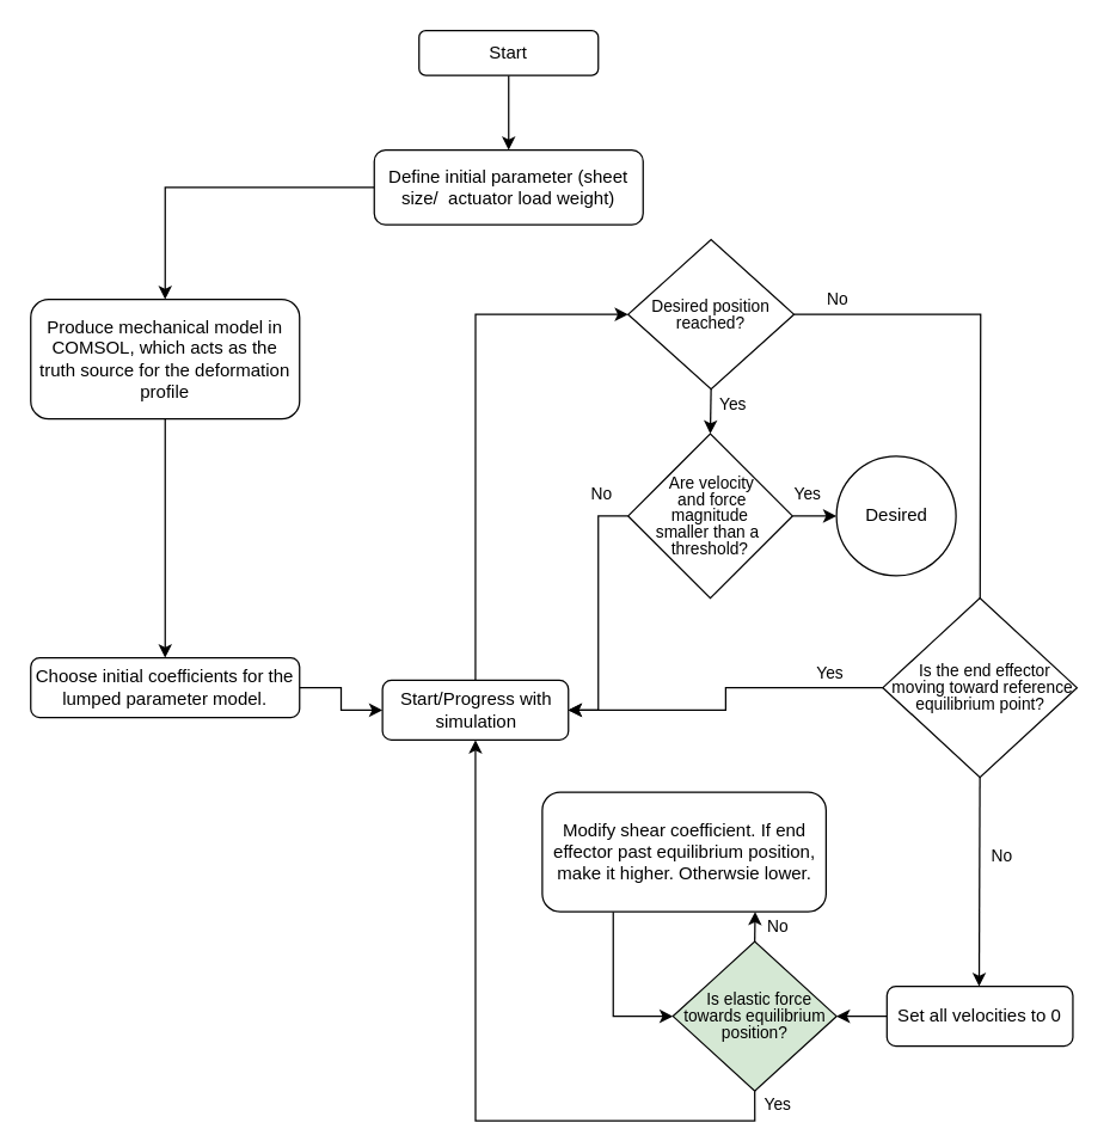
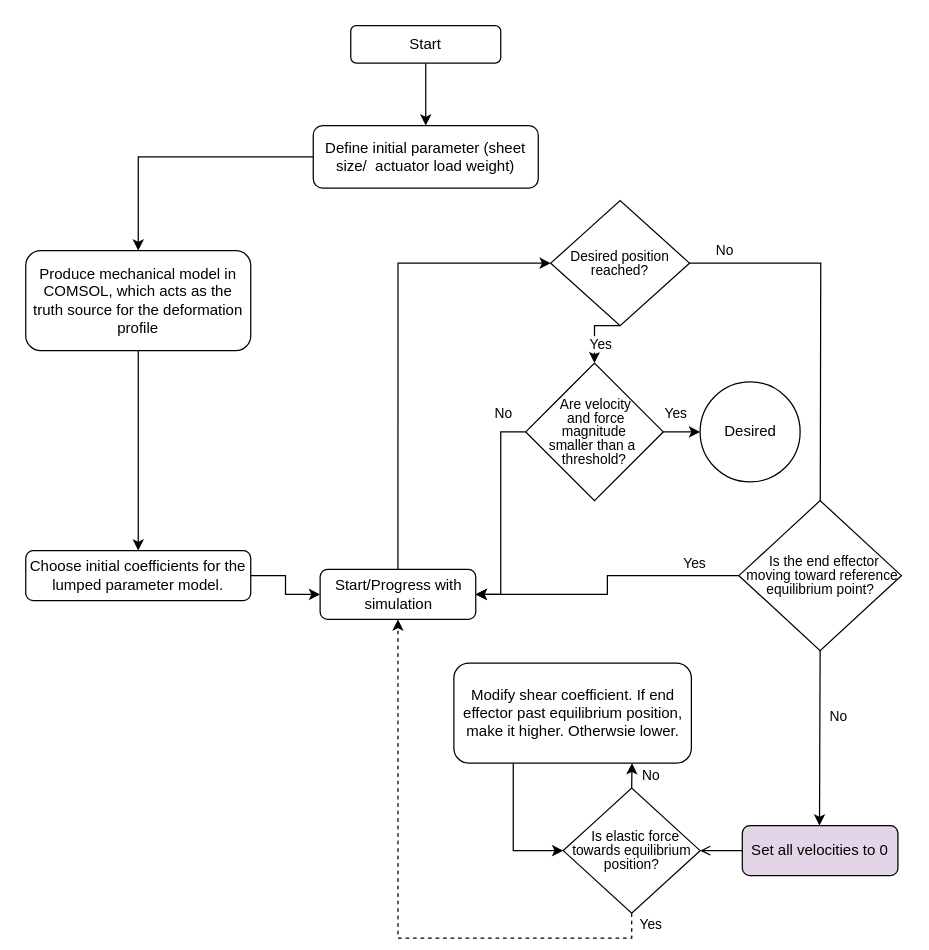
- <mxCell id="16" value="&lt;p style=&quot;line-height: 100% ; font-size: 11px&quot;&gt;Desired position reached?&lt;/p&gt;" style="rhombus;whiteSpace=wrap;html=1;strokeWidth=1;fillColor=#ffffff;rounded=1;shadow=0;glass=0;arcSize=0;" vertex="1" parent="1"><mxGeometry x="420" y="160" width="111" height="100" as="geometry" /></mxCell>
+ <mxCell id="16" value="&lt;p style=&quot;line-height: 100% ; font-size: 11px&quot;&gt;Desired position reached?&lt;/p&gt;" style="rhombus;whiteSpace=wrap;html=1;strokeWidth=1;fillColor=#ffffff;rounded=1;shadow=0;glass=0;arcSize=0;" vertex="1" parent="1"><mxGeometry x="440" y="160" width="111" height="100" as="geometry" /></mxCell>
- <mxCell id="13" value="&lt;p style=&quot;line-height: 100% ; font-size: 11px&quot;&gt;&amp;nbsp; &amp;nbsp;Is e&lt;span&gt;lastic force&amp;nbsp; &amp;nbsp;towards equilibrium&amp;nbsp; position?&lt;/span&gt;&lt;/p&gt;" style="rhombus;whiteSpace=wrap;html=1;strokeWidth=1;fillColor=#d5e8d4;rounded=1;shadow=0;glass=0;arcSize=0;" vertex="1" parent="1"><mxGeometry x="450" y="630" width="109.5" height="100" as="geometry" /></mxCell>
+ <mxCell id="13" value="&lt;p style=&quot;line-height: 100% ; font-size: 11px&quot;&gt;&amp;nbsp; &amp;nbsp;Is e&lt;span&gt;lastic force&amp;nbsp; &amp;nbsp;towards equilibrium&amp;nbsp; position?&lt;/span&gt;&lt;/p&gt;" style="rhombus;whiteSpace=wrap;html=1;strokeWidth=1;fillColor=#ffffff;rounded=1;shadow=0;glass=0;arcSize=0;" vertex="1" parent="1"><mxGeometry x="450" y="630" width="109.5" height="100" as="geometry" /></mxCell>
- <mxCell id="20" style="edgeStyle=orthogonalEdgeStyle;rounded=0;orthogonalLoop=1;jettySize=auto;html=1;exitX=0;exitY=0.5;exitDx=0;exitDy=0;" edge="1" parent="1" source="21" target="13"><mxGeometry relative="1" as="geometry" /></mxCell>
+ <mxCell id="20" style="edgeStyle=orthogonalEdgeStyle;rounded=0;orthogonalLoop=1;jettySize=auto;html=1;exitX=0;exitY=0.5;exitDx=0;exitDy=0;endArrow=open;" edge="1" parent="1" source="21" target="13"><mxGeometry relative="1" as="geometry" /></mxCell>
- <mxCell id="21" value="Set all velocities to 0" style="rounded=1;whiteSpace=wrap;html=1;fontSize=12;glass=0;strokeWidth=1;shadow=0;container=1;" vertex="1" parent="1"><mxGeometry x="593.25" y="660" width="124.5" height="40" as="geometry"><mxRectangle x="643.25" y="640" width="140" height="20" as="alternateBounds" /></mxGeometry></mxCell>
+ <mxCell id="21" value="Set all velocities to 0" style="rounded=1;whiteSpace=wrap;html=1;fontSize=12;glass=0;strokeWidth=1;shadow=0;container=1;fillColor=#e1d5e7;" vertex="1" parent="1"><mxGeometry x="593.25" y="660" width="124.5" height="40" as="geometry"><mxRectangle x="643.25" y="640" width="140" height="20" as="alternateBounds" /></mxGeometry></mxCell>
- <mxCell id="11" value="Yes" style="edgeStyle=orthogonalEdgeStyle;rounded=0;orthogonalLoop=1;jettySize=auto;html=1;exitX=0.5;exitY=1;exitDx=0;exitDy=0;entryX=0.5;entryY=1;entryDx=0;entryDy=0;" edge="1" parent="1" source="13" target="23"><mxGeometry x="-0.961" y="15" relative="1" as="geometry"><mxPoint x="340" y="680" as="targetPoint" /><mxPoint as="offset" /></mxGeometry></mxCell>
+ <mxCell id="11" value="Yes" style="edgeStyle=orthogonalEdgeStyle;rounded=0;orthogonalLoop=1;jettySize=auto;html=1;exitX=0.5;exitY=1;exitDx=0;exitDy=0;entryX=0.5;entryY=1;entryDx=0;entryDy=0;dashed=1;" edge="1" parent="1" source="13" target="23"><mxGeometry x="-0.961" y="15" relative="1" as="geometry"><mxPoint x="340" y="680" as="targetPoint" /><mxPoint as="offset" /></mxGeometry></mxCell>
